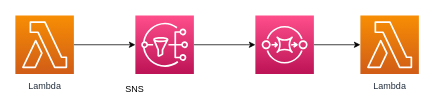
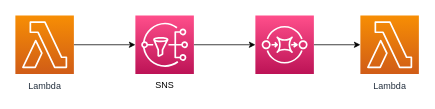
- <mxCell id="8" value="SNS&lt;br&gt;" style="text;html=1;align=center;verticalAlign=middle;resizable=0;points=[];autosize=1;strokeColor=none;fillColor=none;" vertex="1" parent="1"><mxGeometry x="159" y="108" width="40" height="20" as="geometry" /></mxCell>
+ <mxCell id="8" value="SNS&lt;br&gt;" style="text;html=1;align=center;verticalAlign=middle;resizable=0;points=[];autosize=1;strokeColor=none;fillColor=none;" vertex="1" parent="1"><mxGeometry x="199" y="103" width="40" height="20" as="geometry" /></mxCell>
